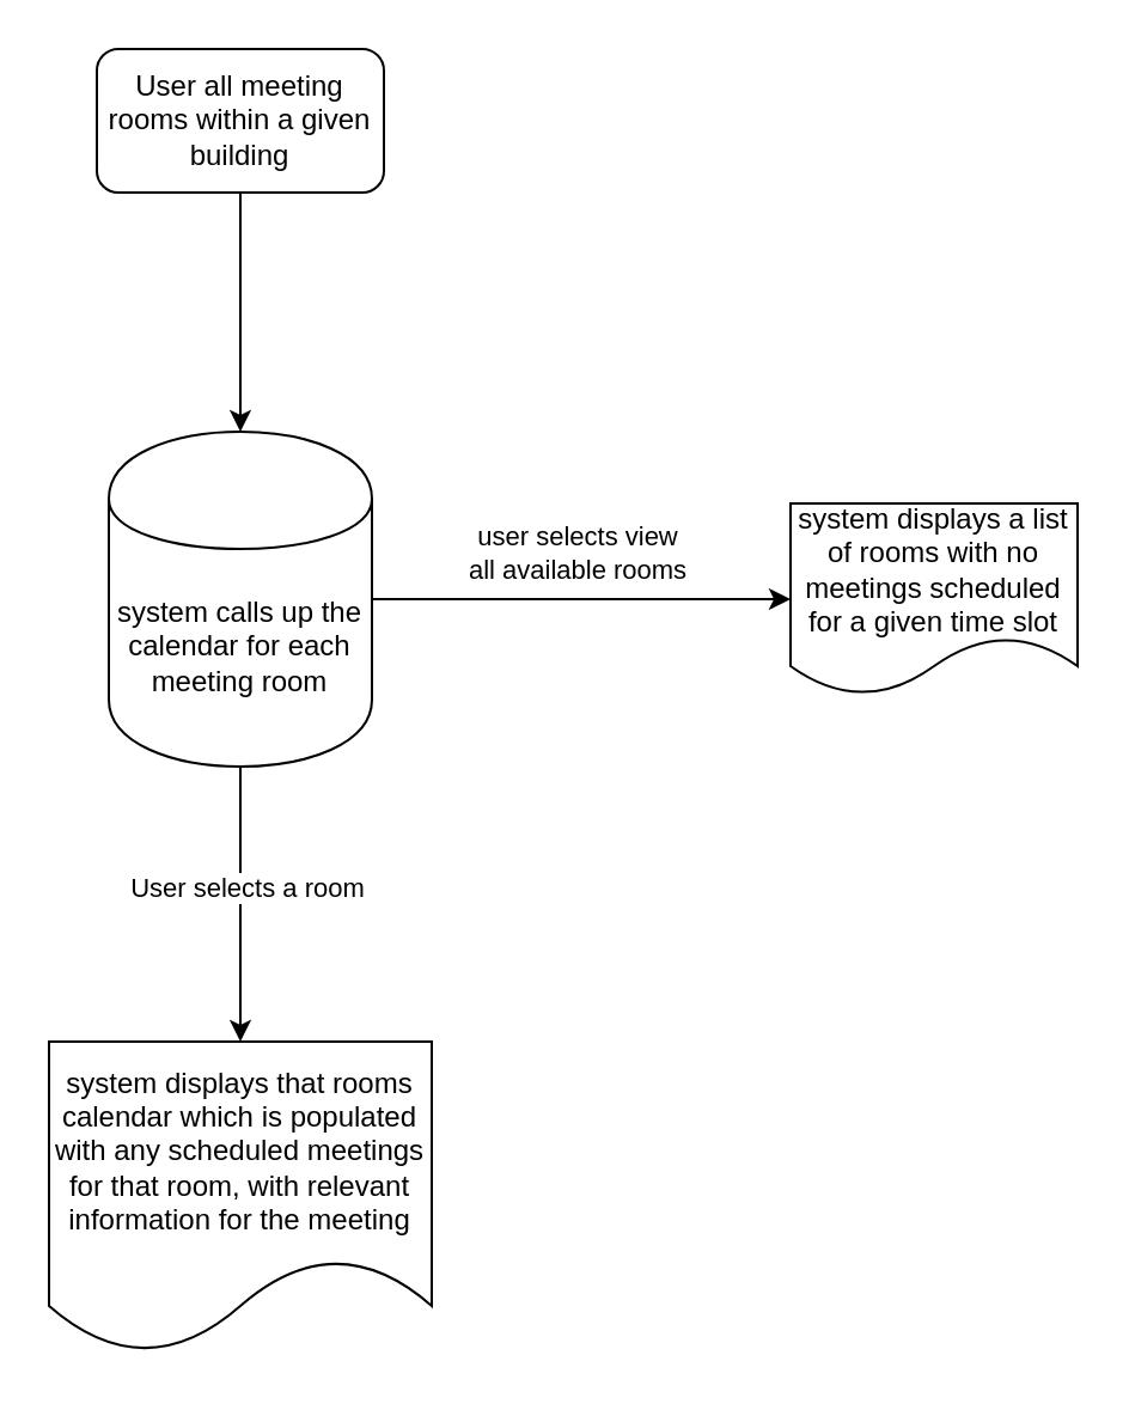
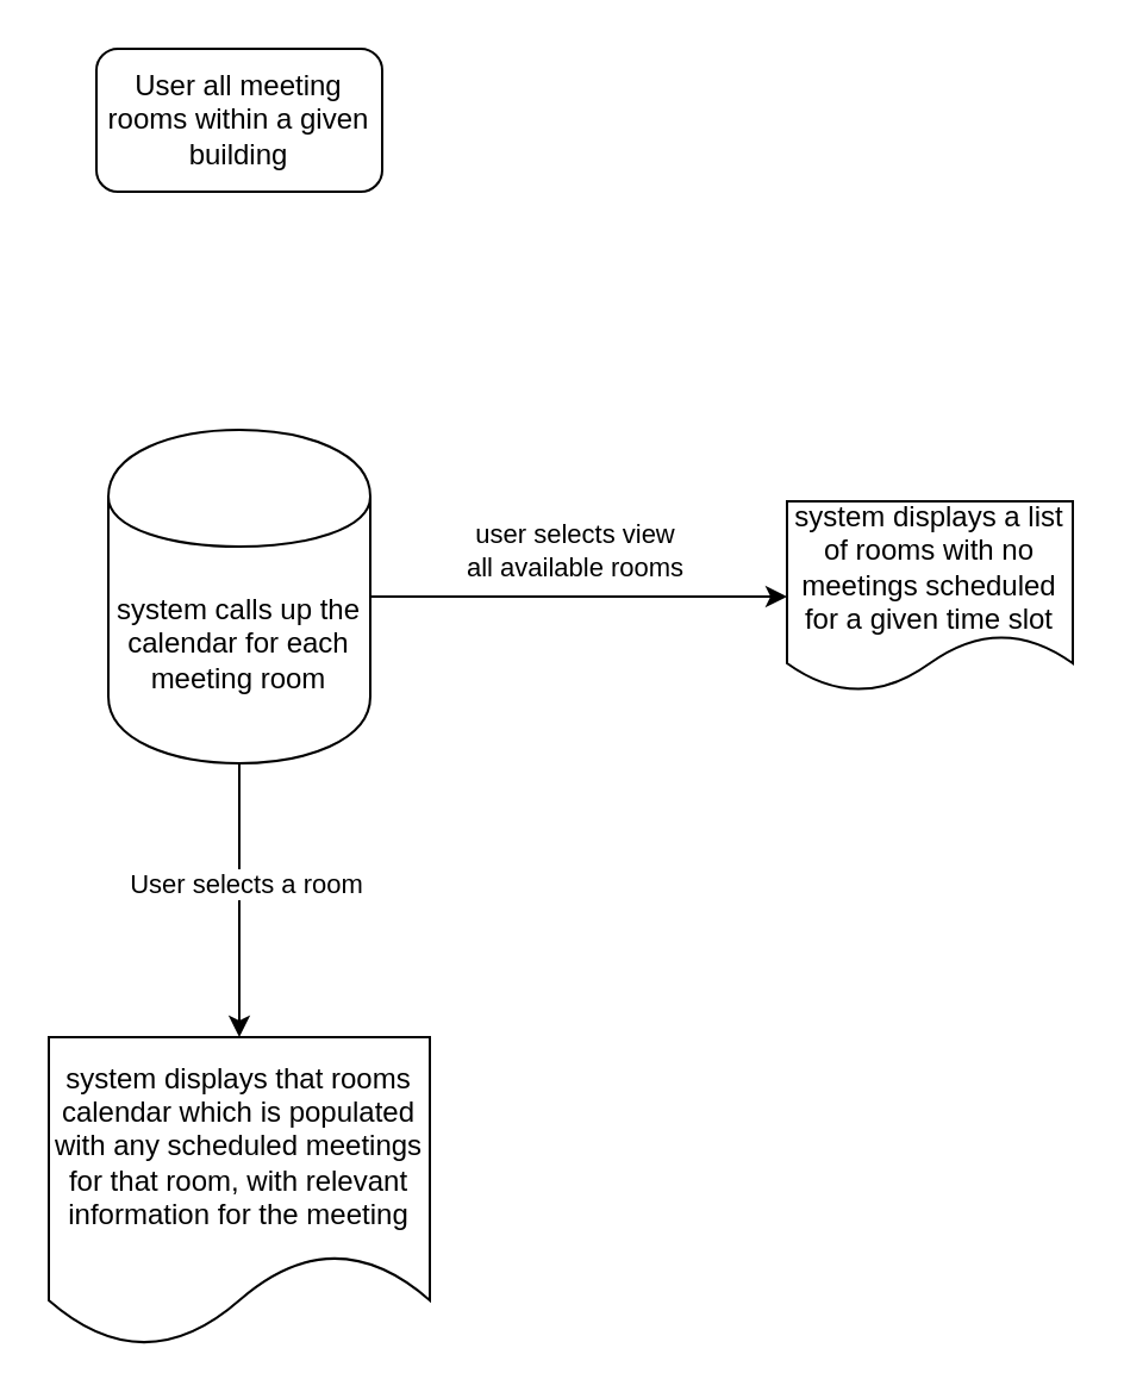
- <mxCell id="2" value="" style="edgeStyle=orthogonalEdgeStyle;rounded=0;orthogonalLoop=1;jettySize=auto;html=1;" edge="1" parent="1" source="3" target="8"><mxGeometry relative="1" as="geometry" /></mxCell>
